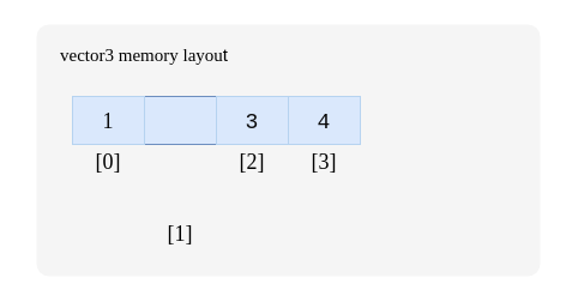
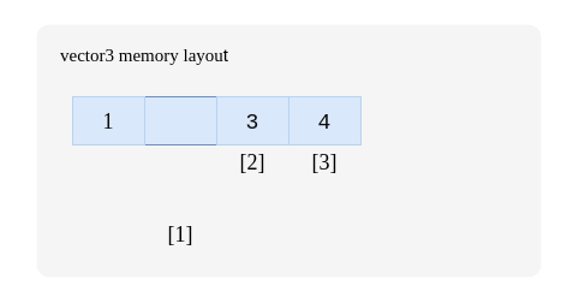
- <mxCell id="9" value="[0]" style="text;html=1;strokeColor=none;fillColor=none;align=center;verticalAlign=middle;whiteSpace=wrap;rounded=0;strokeWidth=8;fontFamily=Times New Roman;fontSize=18;fontColor=#000000;" vertex="1" parent="1"><mxGeometry x="60" y="120" width="60" height="30" as="geometry" /></mxCell>
